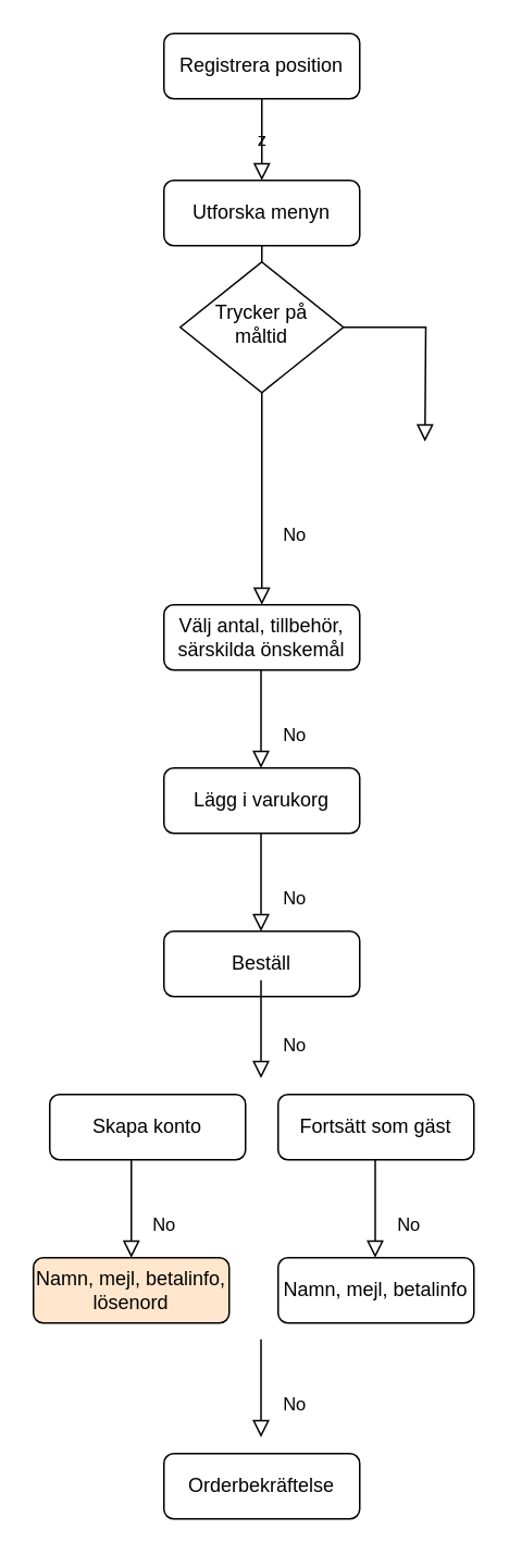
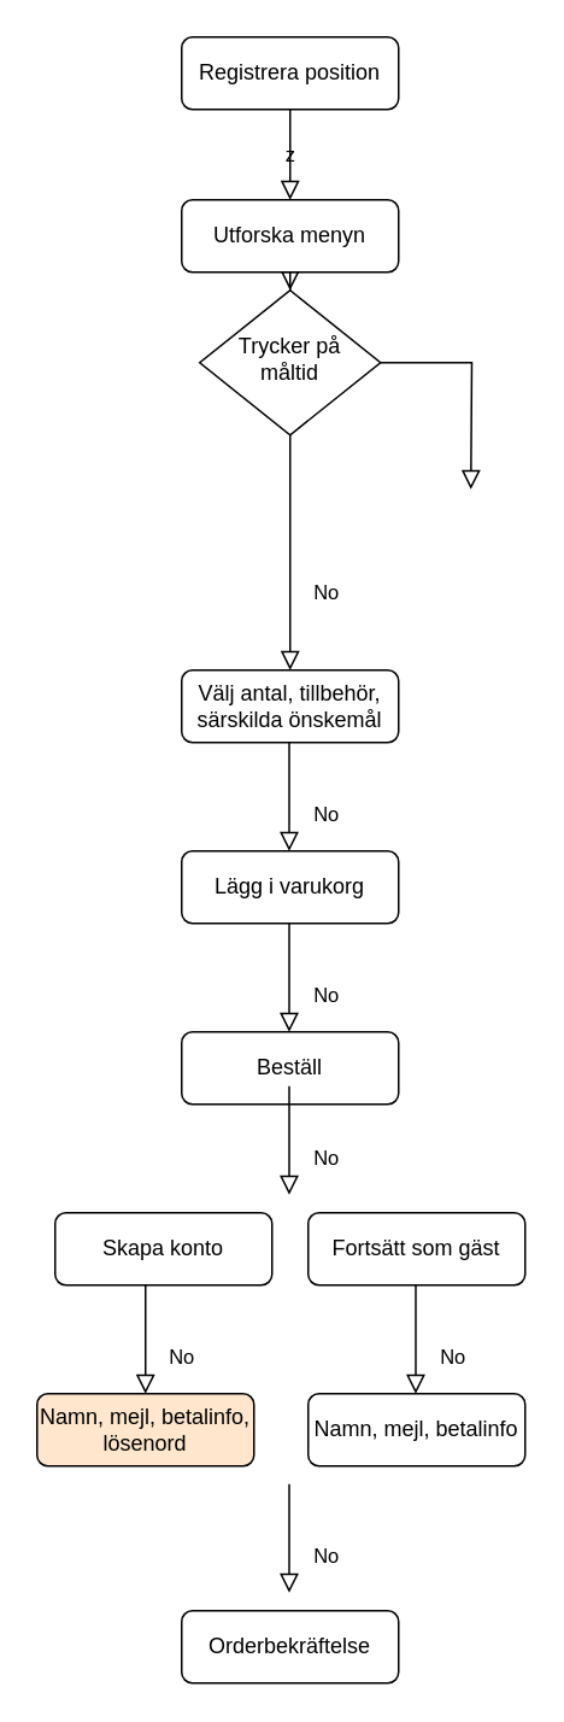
- <mxCell id="4" value="" style="rounded=0;html=1;jettySize=auto;orthogonalLoop=1;fontSize=11;endArrow=none;endFill=0;endSize=8;strokeWidth=1;shadow=0;labelBackgroundColor=none;edgeStyle=orthogonalEdgeStyle;exitX=0.5;exitY=1;exitDx=0;exitDy=0;" parent="1" source="5" target="8" edge="1"><mxGeometry y="20" relative="1" as="geometry"><mxPoint as="offset" /><mxPoint x="160" y="190" as="sourcePoint" /><Array as="points" /></mxGeometry></mxCell>
+ <mxCell id="4" value="" style="rounded=0;html=1;jettySize=auto;orthogonalLoop=1;fontSize=11;endArrow=block;endFill=0;endSize=8;strokeWidth=1;shadow=0;labelBackgroundColor=none;edgeStyle=orthogonalEdgeStyle;exitX=0.5;exitY=1;exitDx=0;exitDy=0;" parent="1" source="5" target="8" edge="1"><mxGeometry y="20" relative="1" as="geometry"><mxPoint as="offset" /><mxPoint x="160" y="190" as="sourcePoint" /><Array as="points" /></mxGeometry></mxCell>
